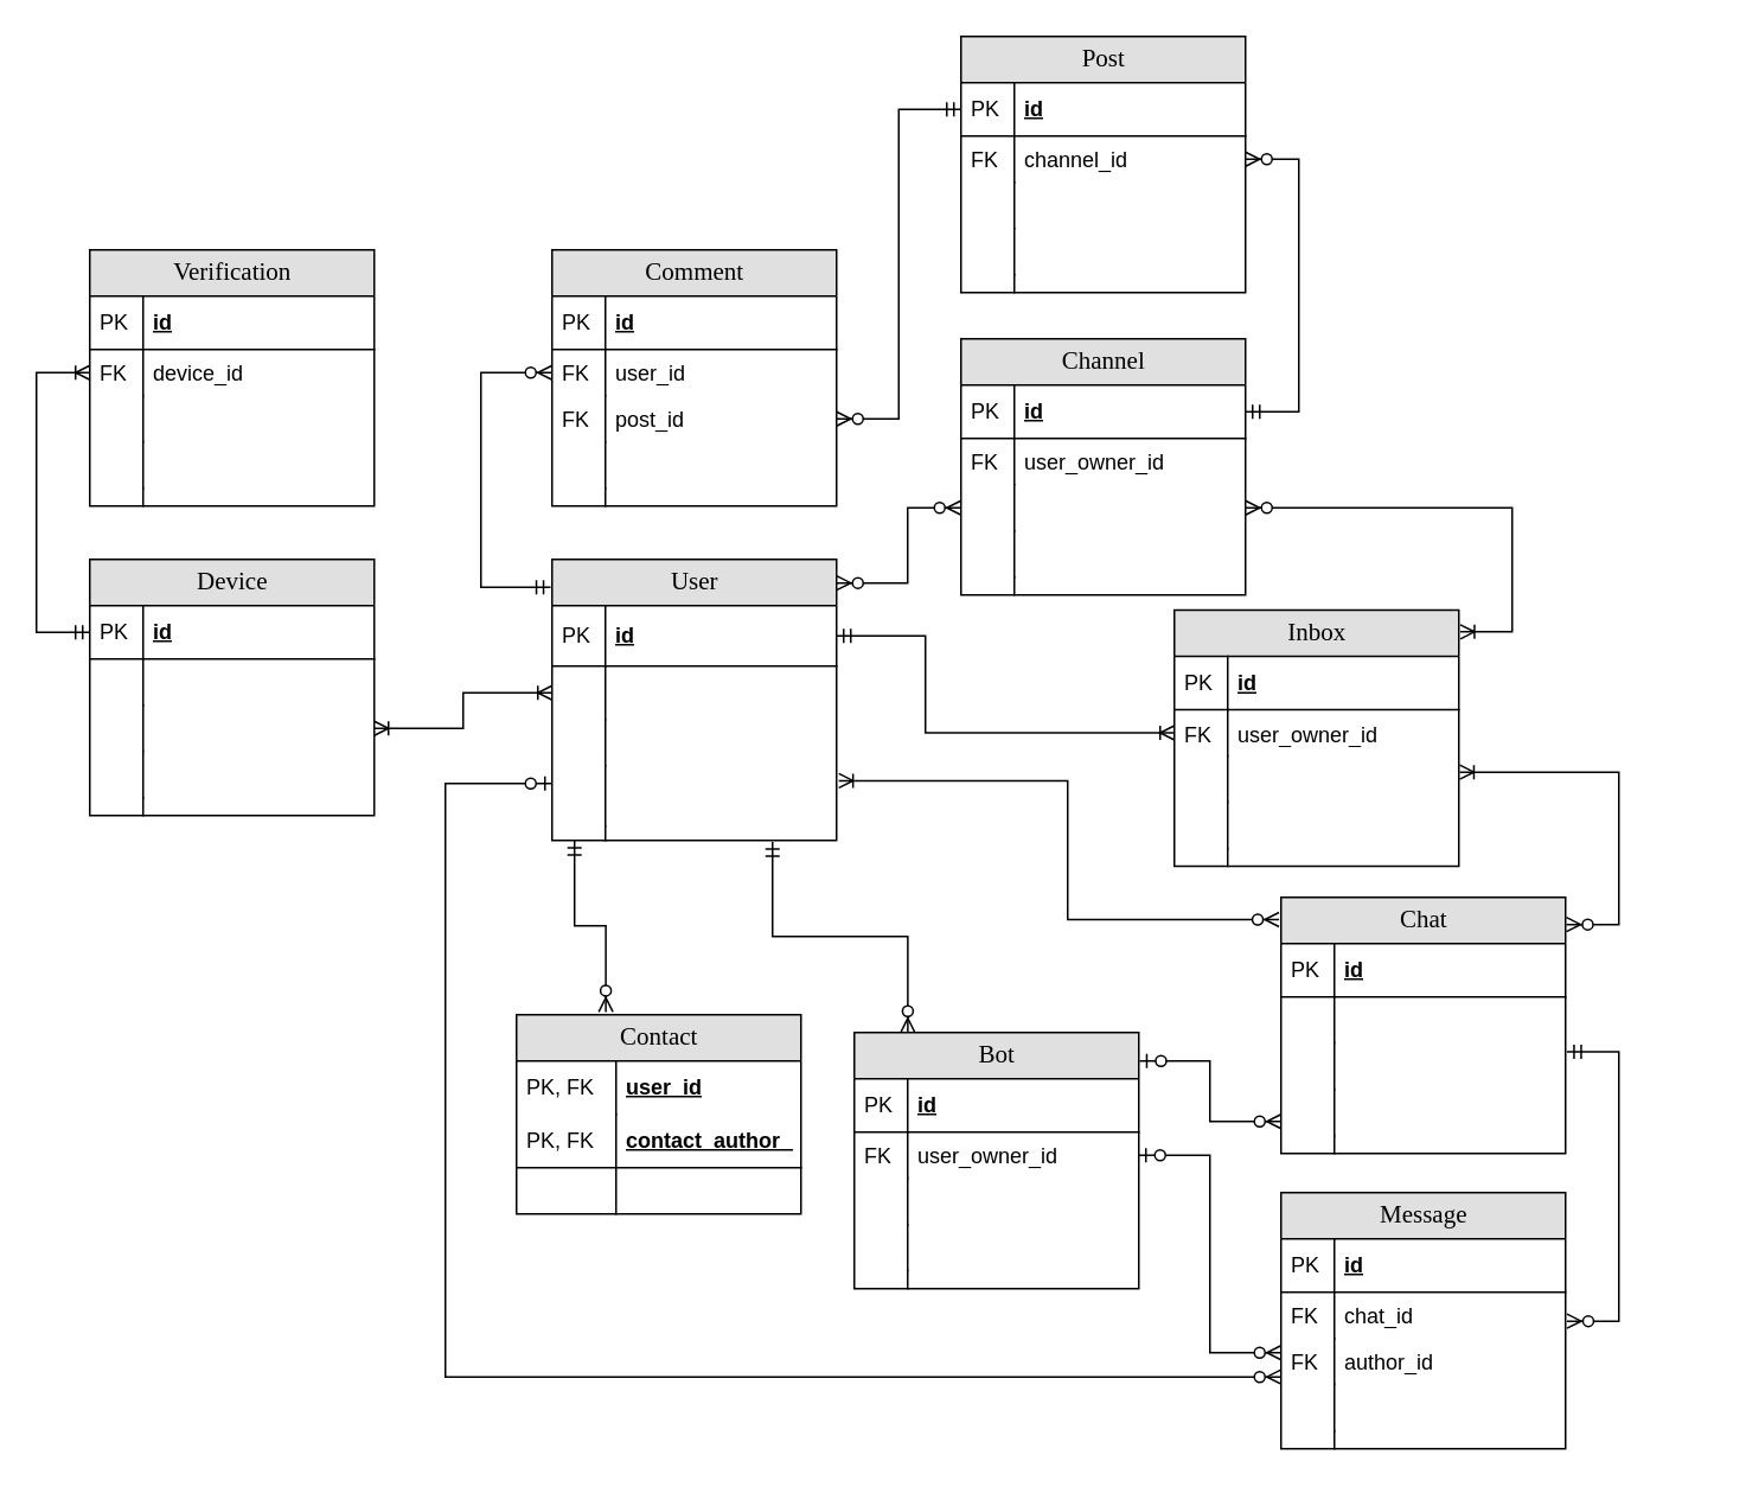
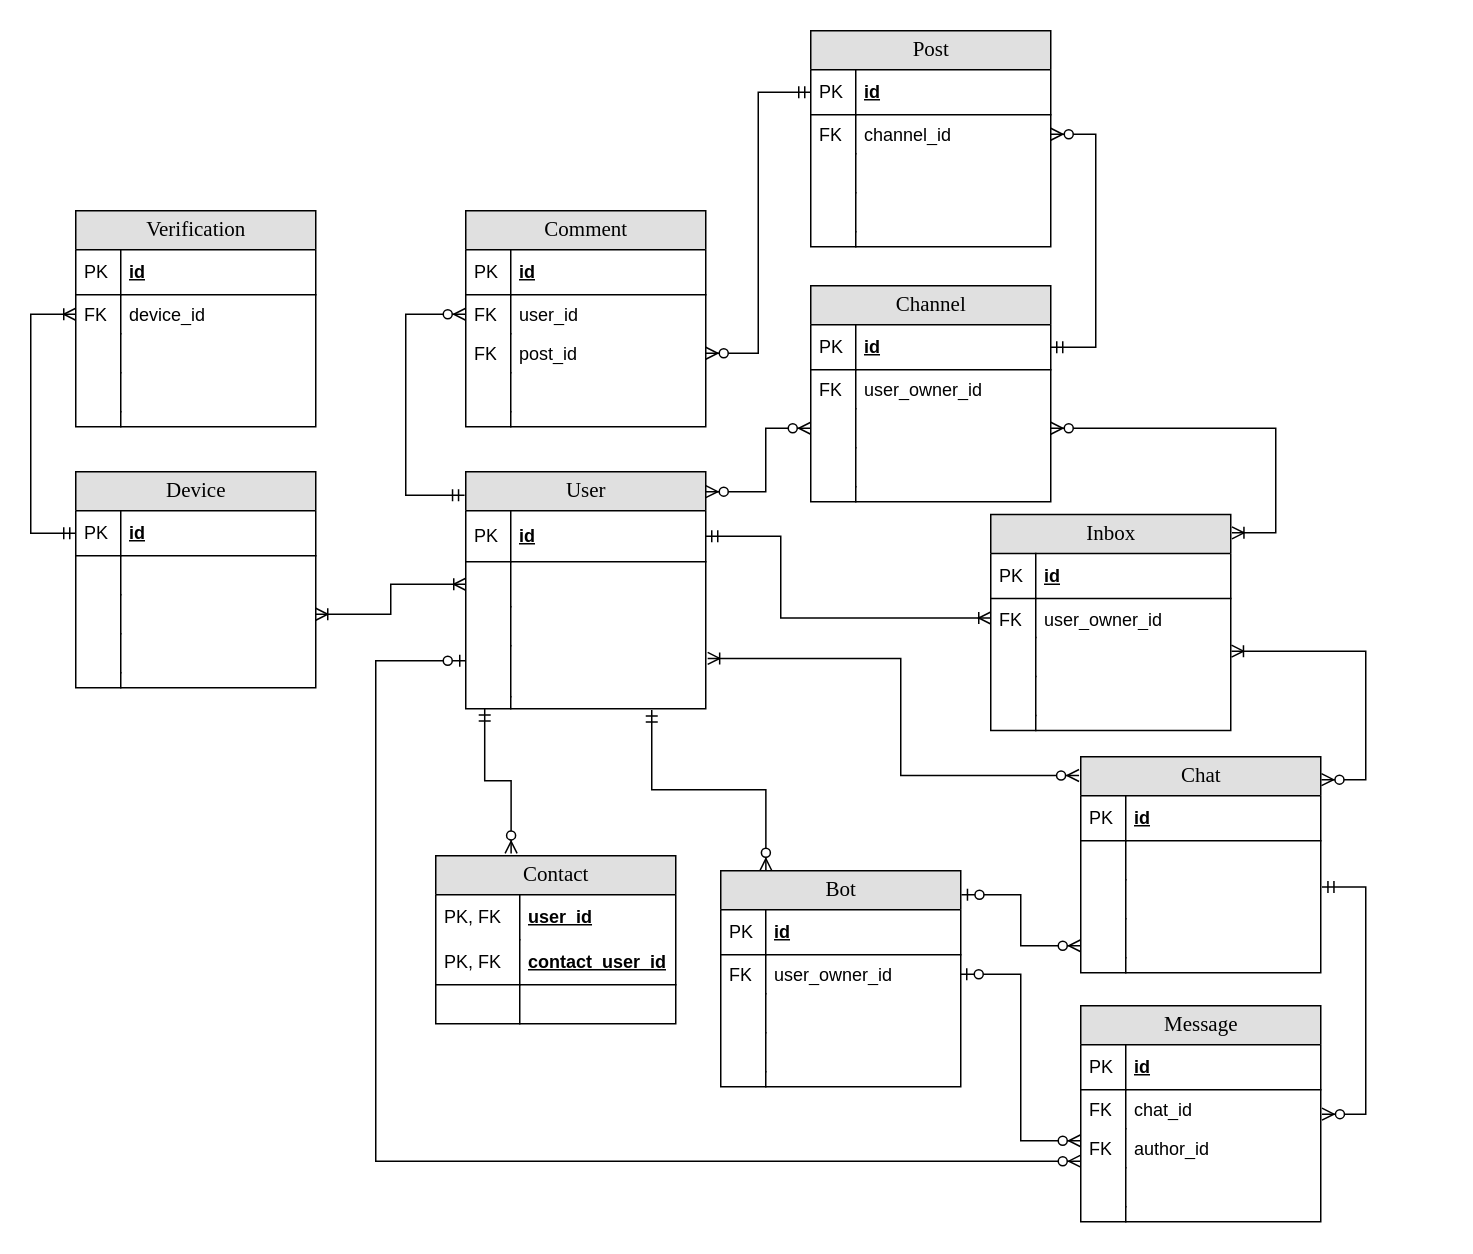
- <mxCell id="28" value="contact_author_id" style="shape=partialRectangle;top=0;left=0;right=0;bottom=1;html=1;align=left;verticalAlign=middle;fillColor=none;spacingLeft=60;spacingRight=4;whiteSpace=wrap;overflow=hidden;rotatable=0;points=[[0,0.5],[1,0.5]];portConstraint=eastwest;dropTarget=0;fontStyle=5;" vertex="1" parent="25"><mxGeometry y="56" width="160" height="30" as="geometry" /></mxCell>
+ <mxCell id="28" value="contact_user_id" style="shape=partialRectangle;top=0;left=0;right=0;bottom=1;html=1;align=left;verticalAlign=middle;fillColor=none;spacingLeft=60;spacingRight=4;whiteSpace=wrap;overflow=hidden;rotatable=0;points=[[0,0.5],[1,0.5]];portConstraint=eastwest;dropTarget=0;fontStyle=5;" vertex="1" parent="25"><mxGeometry y="56" width="160" height="30" as="geometry" /></mxCell>
